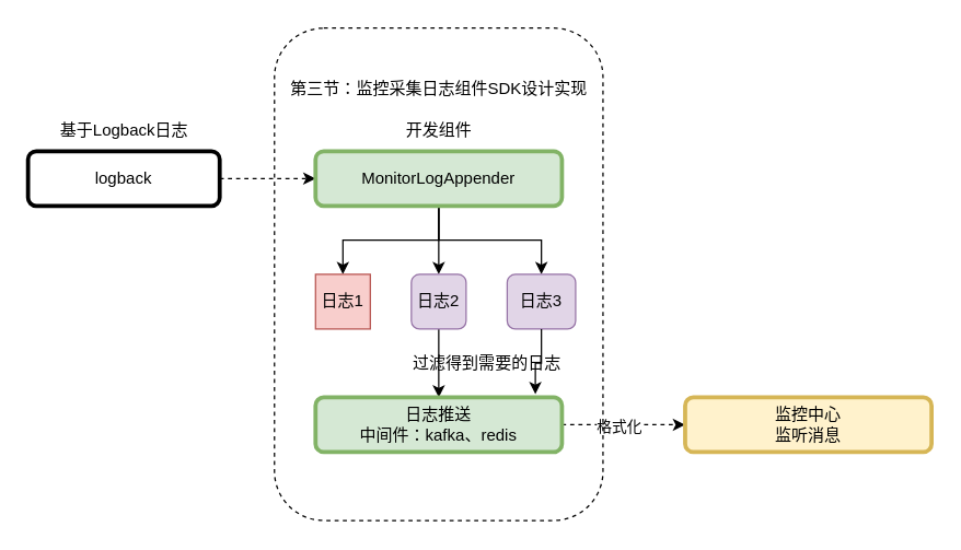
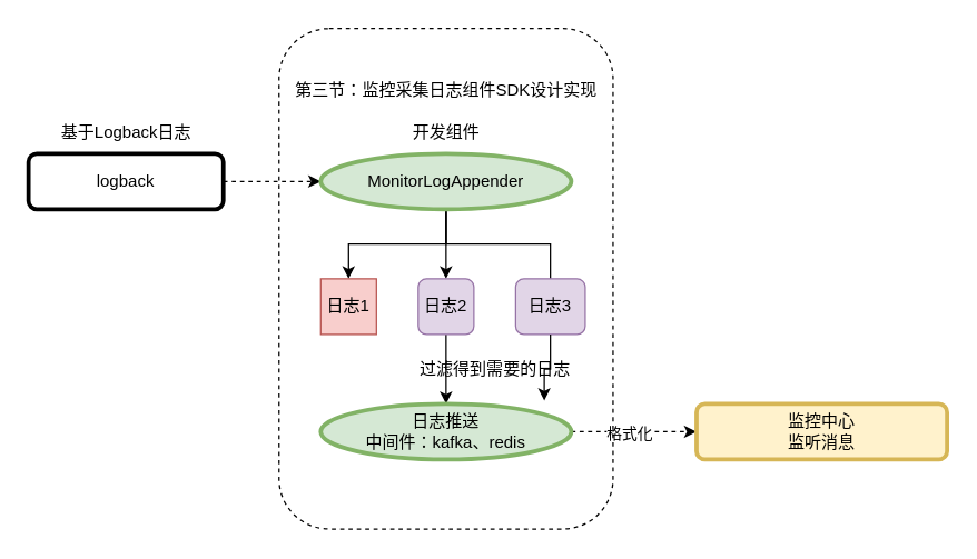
- <mxCell id="8" value="MonitorLogAppender" style="rounded=1;whiteSpace=wrap;html=1;strokeWidth=3;fillColor=#d5e8d4;strokeColor=#82b366;" vertex="1" parent="1"><mxGeometry x="230" y="110" width="180" height="40" as="geometry" /></mxCell>
+ <mxCell id="8" value="MonitorLogAppender" style="ellipse;whiteSpace=wrap;html=1;strokeWidth=3;fillColor=#d5e8d4;strokeColor=#82b366;" vertex="1" parent="1"><mxGeometry x="230" y="110" width="180" height="40" as="geometry" /></mxCell>
- <mxCell id="7" style="edgeStyle=orthogonalEdgeStyle;rounded=0;orthogonalLoop=1;jettySize=auto;html=1;entryX=0.5;entryY=0;entryDx=0;entryDy=0;" edge="1" parent="1" source="8" target="11"><mxGeometry relative="1" as="geometry" /></mxCell>
+ <mxCell id="7" style="edgeStyle=orthogonalEdgeStyle;rounded=0;orthogonalLoop=1;jettySize=auto;html=1;entryX=0.5;entryY=0;entryDx=0;entryDy=0;endArrow=none;" edge="1" parent="1" source="8" target="11"><mxGeometry relative="1" as="geometry" /></mxCell>
- <mxCell id="17" value="日志推送&lt;br&gt;中间件：kafka、redis" style="rounded=1;whiteSpace=wrap;html=1;strokeWidth=3;fillColor=#d5e8d4;strokeColor=#82b366;" vertex="1" parent="1"><mxGeometry x="230" y="290" width="180" height="40" as="geometry" /></mxCell>
+ <mxCell id="17" value="日志推送&lt;br&gt;中间件：kafka、redis" style="ellipse;whiteSpace=wrap;html=1;strokeWidth=3;fillColor=#d5e8d4;strokeColor=#82b366;" vertex="1" parent="1"><mxGeometry x="230" y="290" width="180" height="40" as="geometry" /></mxCell>
